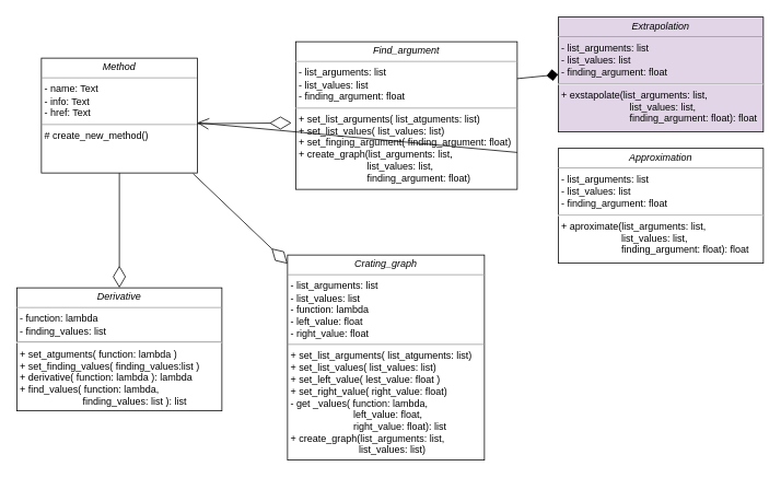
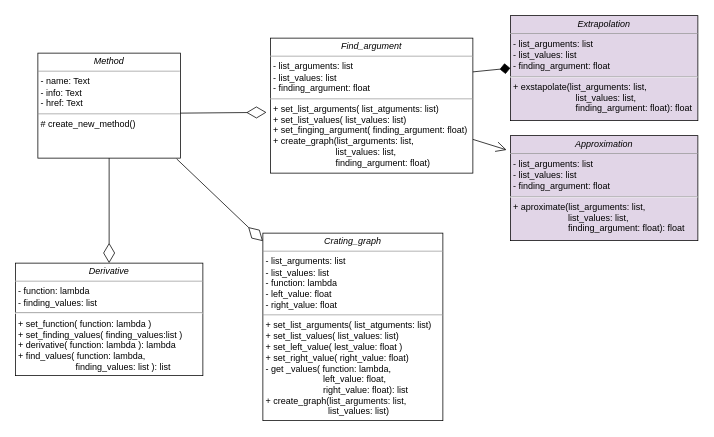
- <mxCell id="12" value="" style="endArrow=open;endFill=1;endSize=12;html=1;exitX=1;exitY=0.75;exitDx=0;exitDy=0;" edge="1" parent="1" source="3" target="4"><mxGeometry width="160" relative="1" as="geometry"><mxPoint x="20" y="590" as="sourcePoint" /><mxPoint x="180" y="590" as="targetPoint" /></mxGeometry></mxCell>
+ <mxCell id="12" value="" style="endArrow=open;endFill=1;endSize=12;html=1;exitX=1;exitY=0.75;exitDx=0;exitDy=0;entryX=-0.02;entryY=0.136;entryDx=0;entryDy=0;entryPerimeter=0;" edge="1" parent="1" source="3" target="5"><mxGeometry width="160" relative="1" as="geometry"><mxPoint x="20" y="590" as="sourcePoint" /><mxPoint x="180" y="590" as="targetPoint" /></mxGeometry></mxCell>
- <mxCell id="5" value="&lt;p style=&quot;margin: 0px ; margin-top: 4px ; text-align: center&quot;&gt;&lt;i&gt;Approximation&lt;/i&gt;&lt;/p&gt;&lt;hr size=&quot;1&quot;&gt;&lt;p style=&quot;margin: 0px 0px 0px 4px&quot;&gt;&lt;/p&gt;&lt;p style=&quot;margin: 0px 0px 0px 4px&quot;&gt;- list_arguments: list&lt;br&gt;- list_values: list&lt;/p&gt;&lt;p style=&quot;margin: 0px 0px 0px 4px&quot;&gt;- finding_argument: float&lt;/p&gt;&lt;hr&gt;&lt;p style=&quot;margin: 0px 0px 0px 4px&quot;&gt;+ aproximate(list_arguments: list,&amp;nbsp;&lt;/p&gt;&lt;p style=&quot;margin: 0px 0px 0px 4px&quot;&gt;&amp;nbsp; &amp;nbsp; &amp;nbsp; &amp;nbsp; &amp;nbsp; &amp;nbsp; &amp;nbsp; &amp;nbsp; &amp;nbsp; &amp;nbsp; &amp;nbsp; list_values: list,&lt;/p&gt;&lt;p style=&quot;margin: 0px 0px 0px 4px&quot;&gt;&amp;nbsp; &amp;nbsp; &amp;nbsp; &amp;nbsp; &amp;nbsp; &amp;nbsp; &amp;nbsp; &amp;nbsp; &amp;nbsp; &amp;nbsp; &amp;nbsp; finding_argument: float): float&lt;/p&gt;" style="verticalAlign=top;align=left;overflow=fill;fontSize=12;fontFamily=Helvetica;html=1;rounded=0;shadow=0;comic=0;labelBackgroundColor=none;strokeWidth=1" parent="1" vertex="1"><mxGeometry x="680" y="180" width="250" height="140" as="geometry" /></mxCell>
+ <mxCell id="5" value="&lt;p style=&quot;margin: 0px ; margin-top: 4px ; text-align: center&quot;&gt;&lt;i&gt;Approximation&lt;/i&gt;&lt;/p&gt;&lt;hr size=&quot;1&quot;&gt;&lt;p style=&quot;margin: 0px 0px 0px 4px&quot;&gt;&lt;/p&gt;&lt;p style=&quot;margin: 0px 0px 0px 4px&quot;&gt;- list_arguments: list&lt;br&gt;- list_values: list&lt;/p&gt;&lt;p style=&quot;margin: 0px 0px 0px 4px&quot;&gt;- finding_argument: float&lt;/p&gt;&lt;hr&gt;&lt;p style=&quot;margin: 0px 0px 0px 4px&quot;&gt;+ aproximate(list_arguments: list,&amp;nbsp;&lt;/p&gt;&lt;p style=&quot;margin: 0px 0px 0px 4px&quot;&gt;&amp;nbsp; &amp;nbsp; &amp;nbsp; &amp;nbsp; &amp;nbsp; &amp;nbsp; &amp;nbsp; &amp;nbsp; &amp;nbsp; &amp;nbsp; &amp;nbsp; list_values: list,&lt;/p&gt;&lt;p style=&quot;margin: 0px 0px 0px 4px&quot;&gt;&amp;nbsp; &amp;nbsp; &amp;nbsp; &amp;nbsp; &amp;nbsp; &amp;nbsp; &amp;nbsp; &amp;nbsp; &amp;nbsp; &amp;nbsp; &amp;nbsp; finding_argument: float): float&lt;/p&gt;" style="verticalAlign=top;align=left;overflow=fill;fontSize=12;fontFamily=Helvetica;html=1;rounded=0;shadow=0;comic=0;labelBackgroundColor=none;strokeWidth=1;fillColor=#e1d5e7;" parent="1" vertex="1"><mxGeometry x="680" y="180" width="250" height="140" as="geometry" /></mxCell>
- <mxCell id="7" value="&lt;p style=&quot;margin: 0px ; margin-top: 4px ; text-align: center&quot;&gt;&lt;i&gt;Derivative&lt;/i&gt;&lt;br&gt;&lt;/p&gt;&lt;hr size=&quot;1&quot;&gt;&lt;p style=&quot;margin: 0px 0px 0px 4px&quot;&gt;&lt;/p&gt;&lt;p style=&quot;margin: 0px 0px 0px 4px&quot;&gt;- function: lambda&lt;br&gt;&lt;/p&gt;&lt;p style=&quot;margin: 0px 0px 0px 4px&quot;&gt;- finding_values: list&lt;/p&gt;&lt;hr&gt;&lt;p style=&quot;margin: 0px 0px 0px 4px&quot;&gt;+ set_atguments( function: lambda )&lt;/p&gt;&lt;p style=&quot;margin: 0px 0px 0px 4px&quot;&gt;+ set_finding_values( finding_values:list )&lt;/p&gt;&lt;p style=&quot;margin: 0px 0px 0px 4px&quot;&gt;&lt;span&gt;+ derivative( function: lambda ): lambda&lt;/span&gt;&lt;/p&gt;&lt;p style=&quot;margin: 0px 0px 0px 4px&quot;&gt;+ find_values(&amp;nbsp;&lt;span&gt;function: lambda,&lt;/span&gt;&lt;/p&gt;&lt;p style=&quot;margin: 0px 0px 0px 4px&quot;&gt;&lt;span&gt;&amp;nbsp; &amp;nbsp; &amp;nbsp; &amp;nbsp; &amp;nbsp; &amp;nbsp; &amp;nbsp; &amp;nbsp; &amp;nbsp; &amp;nbsp; &amp;nbsp; &amp;nbsp;finding_values: list ): list&lt;/span&gt;&lt;/p&gt;" style="verticalAlign=top;align=left;overflow=fill;fontSize=12;fontFamily=Helvetica;html=1;rounded=0;shadow=0;comic=0;labelBackgroundColor=none;strokeWidth=1" vertex="1" parent="1"><mxGeometry x="20" y="350" width="250" height="150" as="geometry" /></mxCell>
+ <mxCell id="7" value="&lt;p style=&quot;margin: 0px ; margin-top: 4px ; text-align: center&quot;&gt;&lt;i&gt;Derivative&lt;/i&gt;&lt;br&gt;&lt;/p&gt;&lt;hr size=&quot;1&quot;&gt;&lt;p style=&quot;margin: 0px 0px 0px 4px&quot;&gt;&lt;/p&gt;&lt;p style=&quot;margin: 0px 0px 0px 4px&quot;&gt;- function: lambda&lt;br&gt;&lt;/p&gt;&lt;p style=&quot;margin: 0px 0px 0px 4px&quot;&gt;- finding_values: list&lt;/p&gt;&lt;hr&gt;&lt;p style=&quot;margin: 0px 0px 0px 4px&quot;&gt;+ set_function( function: lambda )&lt;/p&gt;&lt;p style=&quot;margin: 0px 0px 0px 4px&quot;&gt;+ set_finding_values( finding_values:list )&lt;/p&gt;&lt;p style=&quot;margin: 0px 0px 0px 4px&quot;&gt;&lt;span&gt;+ derivative( function: lambda ): lambda&lt;/span&gt;&lt;/p&gt;&lt;p style=&quot;margin: 0px 0px 0px 4px&quot;&gt;+ find_values(&amp;nbsp;&lt;span&gt;function: lambda,&lt;/span&gt;&lt;/p&gt;&lt;p style=&quot;margin: 0px 0px 0px 4px&quot;&gt;&lt;span&gt;&amp;nbsp; &amp;nbsp; &amp;nbsp; &amp;nbsp; &amp;nbsp; &amp;nbsp; &amp;nbsp; &amp;nbsp; &amp;nbsp; &amp;nbsp; &amp;nbsp; &amp;nbsp;finding_values: list ): list&lt;/span&gt;&lt;/p&gt;" style="verticalAlign=top;align=left;overflow=fill;fontSize=12;fontFamily=Helvetica;html=1;rounded=0;shadow=0;comic=0;labelBackgroundColor=none;strokeWidth=1" vertex="1" parent="1"><mxGeometry x="20" y="350" width="250" height="150" as="geometry" /></mxCell>
